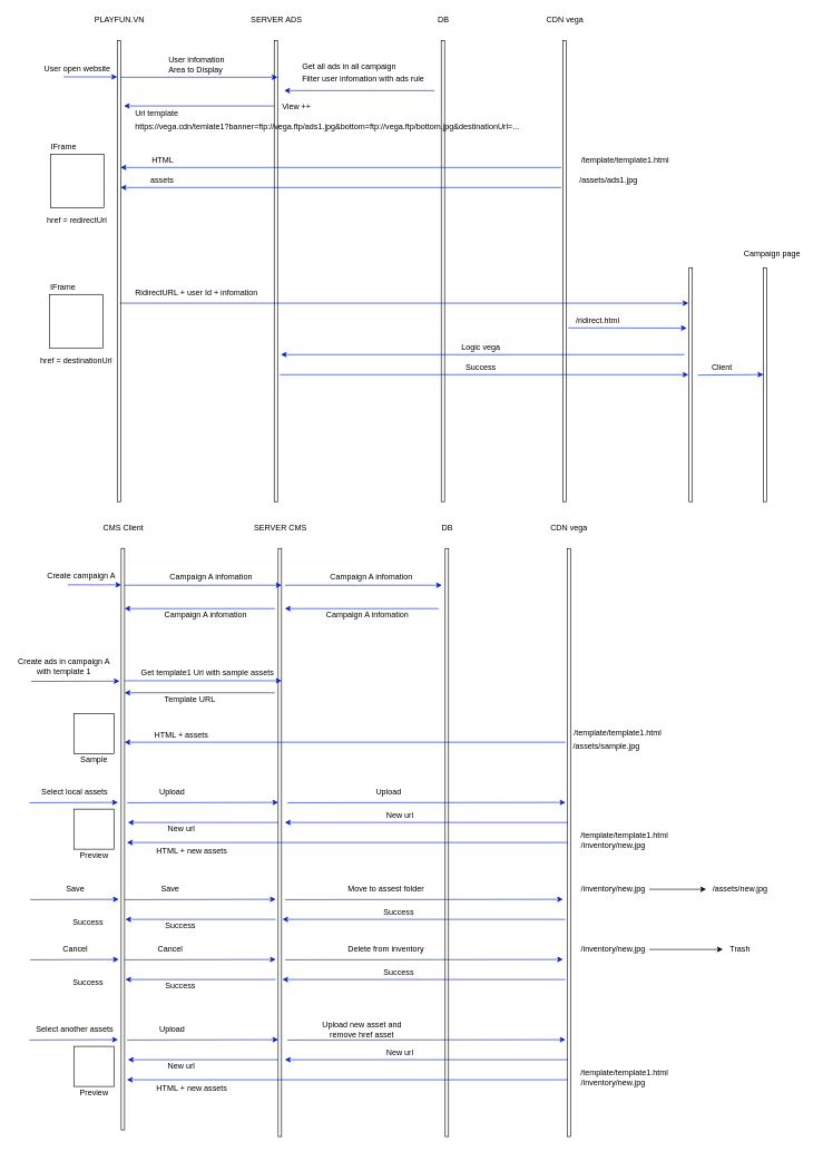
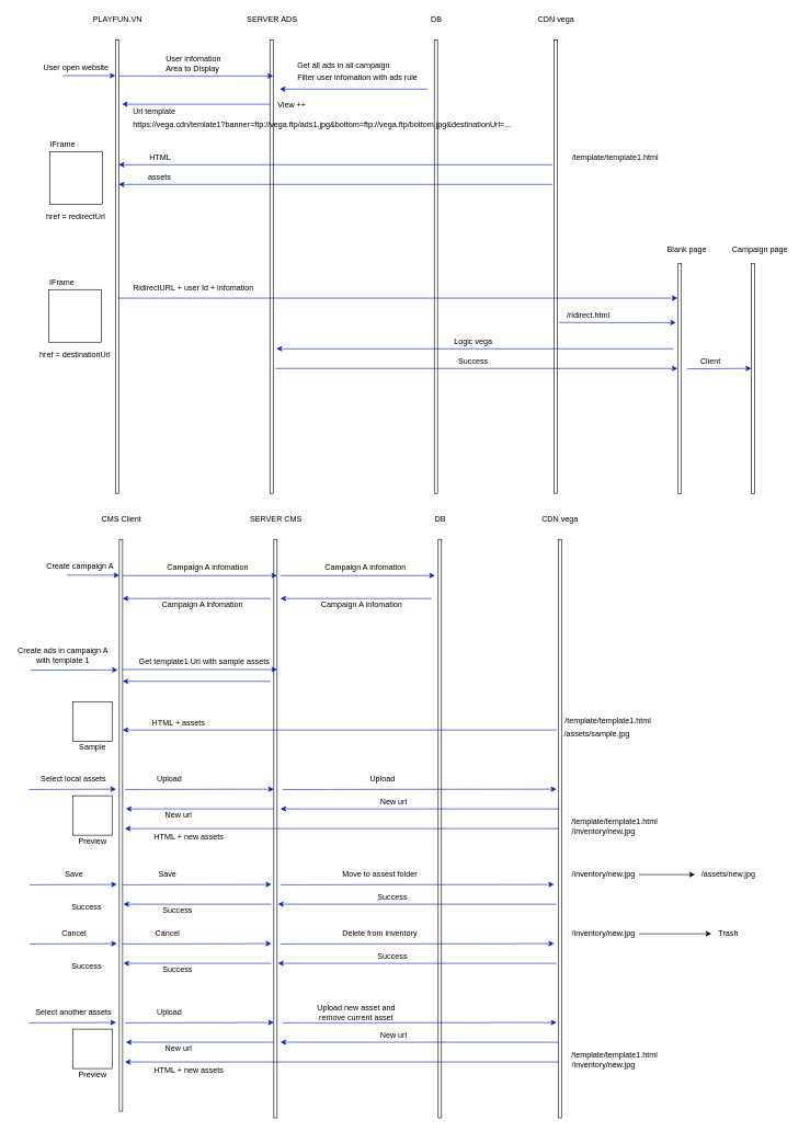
- <mxCell id="40" value="/assets/ads1.jpg" style="text;html=1;resizable=0;autosize=1;align=center;verticalAlign=middle;points=[];fillColor=none;strokeColor=none;rounded=0;" vertex="1" parent="1"><mxGeometry x="860" y="260" width="100" height="20" as="geometry" /></mxCell>
+ <mxCell id="127" value="Blank page" style="text;html=1;resizable=0;autosize=1;align=center;verticalAlign=middle;points=[];fillColor=none;strokeColor=none;rounded=0;" vertex="1" parent="1"><mxGeometry x="1003.5" y="370" width="80" height="20" as="geometry" /></mxCell>
- <mxCell id="73" value="Template URL" style="text;html=1;resizable=0;autosize=1;align=left;verticalAlign=middle;points=[];fillColor=none;strokeColor=none;rounded=0;" vertex="1" parent="1"><mxGeometry x="243.5" y="1036" width="90" height="20" as="geometry" /></mxCell>
- <mxCell id="117" value="Upload new asset and&lt;br&gt;remove href asset" style="text;html=1;resizable=0;autosize=1;align=center;verticalAlign=middle;points=[];fillColor=none;strokeColor=none;rounded=0;" vertex="1" parent="1"><mxGeometry x="476" y="1525" width="130" height="30" as="geometry" /></mxCell>
+ <mxCell id="117" value="Upload new asset and&lt;br&gt;remove current asset" style="text;html=1;resizable=0;autosize=1;align=center;verticalAlign=middle;points=[];fillColor=none;strokeColor=none;rounded=0;" vertex="1" parent="1"><mxGeometry x="476" y="1525" width="130" height="30" as="geometry" /></mxCell>
